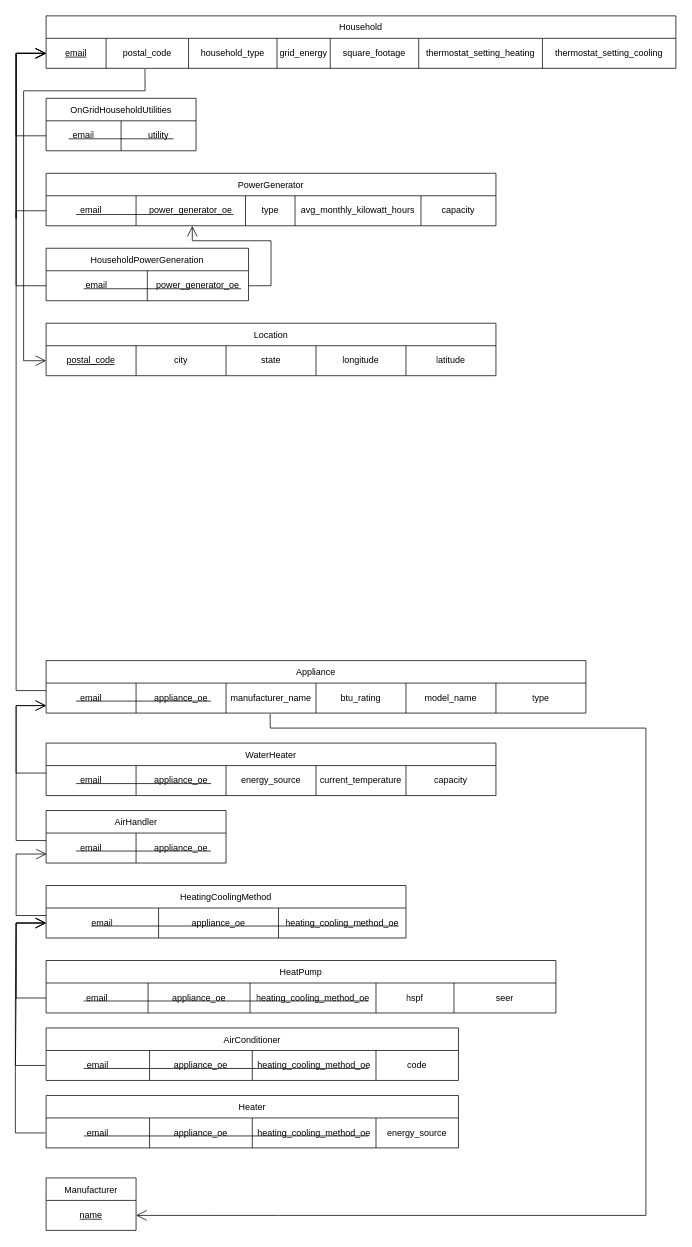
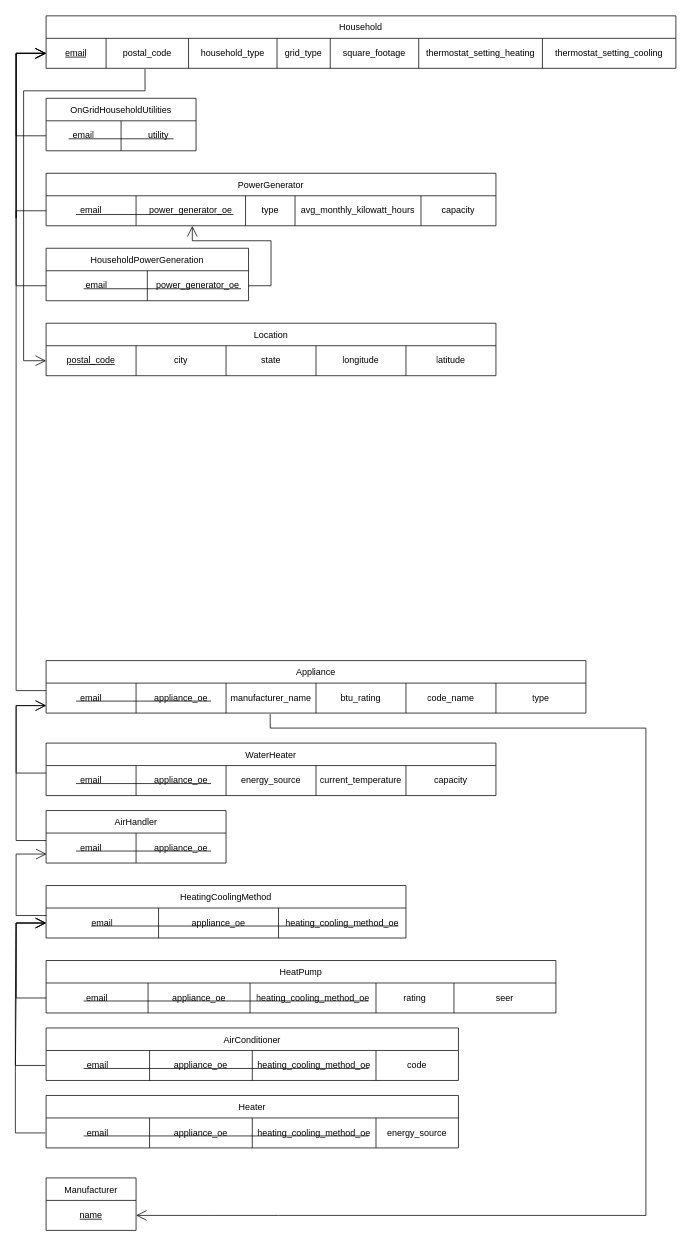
- <mxCell id="7" value="grid_energy" style="shape=partialRectangle;html=1;whiteSpace=wrap;connectable=0;strokeColor=inherit;overflow=hidden;fillColor=none;top=0;left=0;bottom=0;right=0;pointerEvents=1;" parent="3" vertex="1"><mxGeometry x="308" width="71" height="40" as="geometry"><mxRectangle width="71" height="40" as="alternateBounds" /></mxGeometry></mxCell>
+ <mxCell id="7" value="grid_type" style="shape=partialRectangle;html=1;whiteSpace=wrap;connectable=0;strokeColor=inherit;overflow=hidden;fillColor=none;top=0;left=0;bottom=0;right=0;pointerEvents=1;" parent="3" vertex="1"><mxGeometry x="308" width="71" height="40" as="geometry"><mxRectangle width="71" height="40" as="alternateBounds" /></mxGeometry></mxCell>
- <mxCell id="34" value="model_name" style="shape=partialRectangle;html=1;whiteSpace=wrap;connectable=0;strokeColor=inherit;overflow=hidden;fillColor=none;top=0;left=0;bottom=0;right=0;pointerEvents=1;" parent="29" vertex="1"><mxGeometry x="480" width="120" height="40" as="geometry"><mxRectangle width="120" height="40" as="alternateBounds" /></mxGeometry></mxCell>
+ <mxCell id="34" value="code_name" style="shape=partialRectangle;html=1;whiteSpace=wrap;connectable=0;strokeColor=inherit;overflow=hidden;fillColor=none;top=0;left=0;bottom=0;right=0;pointerEvents=1;" parent="29" vertex="1"><mxGeometry x="480" width="120" height="40" as="geometry"><mxRectangle width="120" height="40" as="alternateBounds" /></mxGeometry></mxCell>
- <mxCell id="65" value="hspf" style="shape=partialRectangle;html=1;whiteSpace=wrap;connectable=0;strokeColor=inherit;overflow=hidden;fillColor=none;top=0;left=0;bottom=0;right=0;pointerEvents=1;" parent="61" vertex="1"><mxGeometry x="440" width="104" height="40" as="geometry"><mxRectangle width="104" height="40" as="alternateBounds" /></mxGeometry></mxCell>
+ <mxCell id="65" value="rating" style="shape=partialRectangle;html=1;whiteSpace=wrap;connectable=0;strokeColor=inherit;overflow=hidden;fillColor=none;top=0;left=0;bottom=0;right=0;pointerEvents=1;" parent="61" vertex="1"><mxGeometry x="440" width="104" height="40" as="geometry"><mxRectangle width="104" height="40" as="alternateBounds" /></mxGeometry></mxCell>
